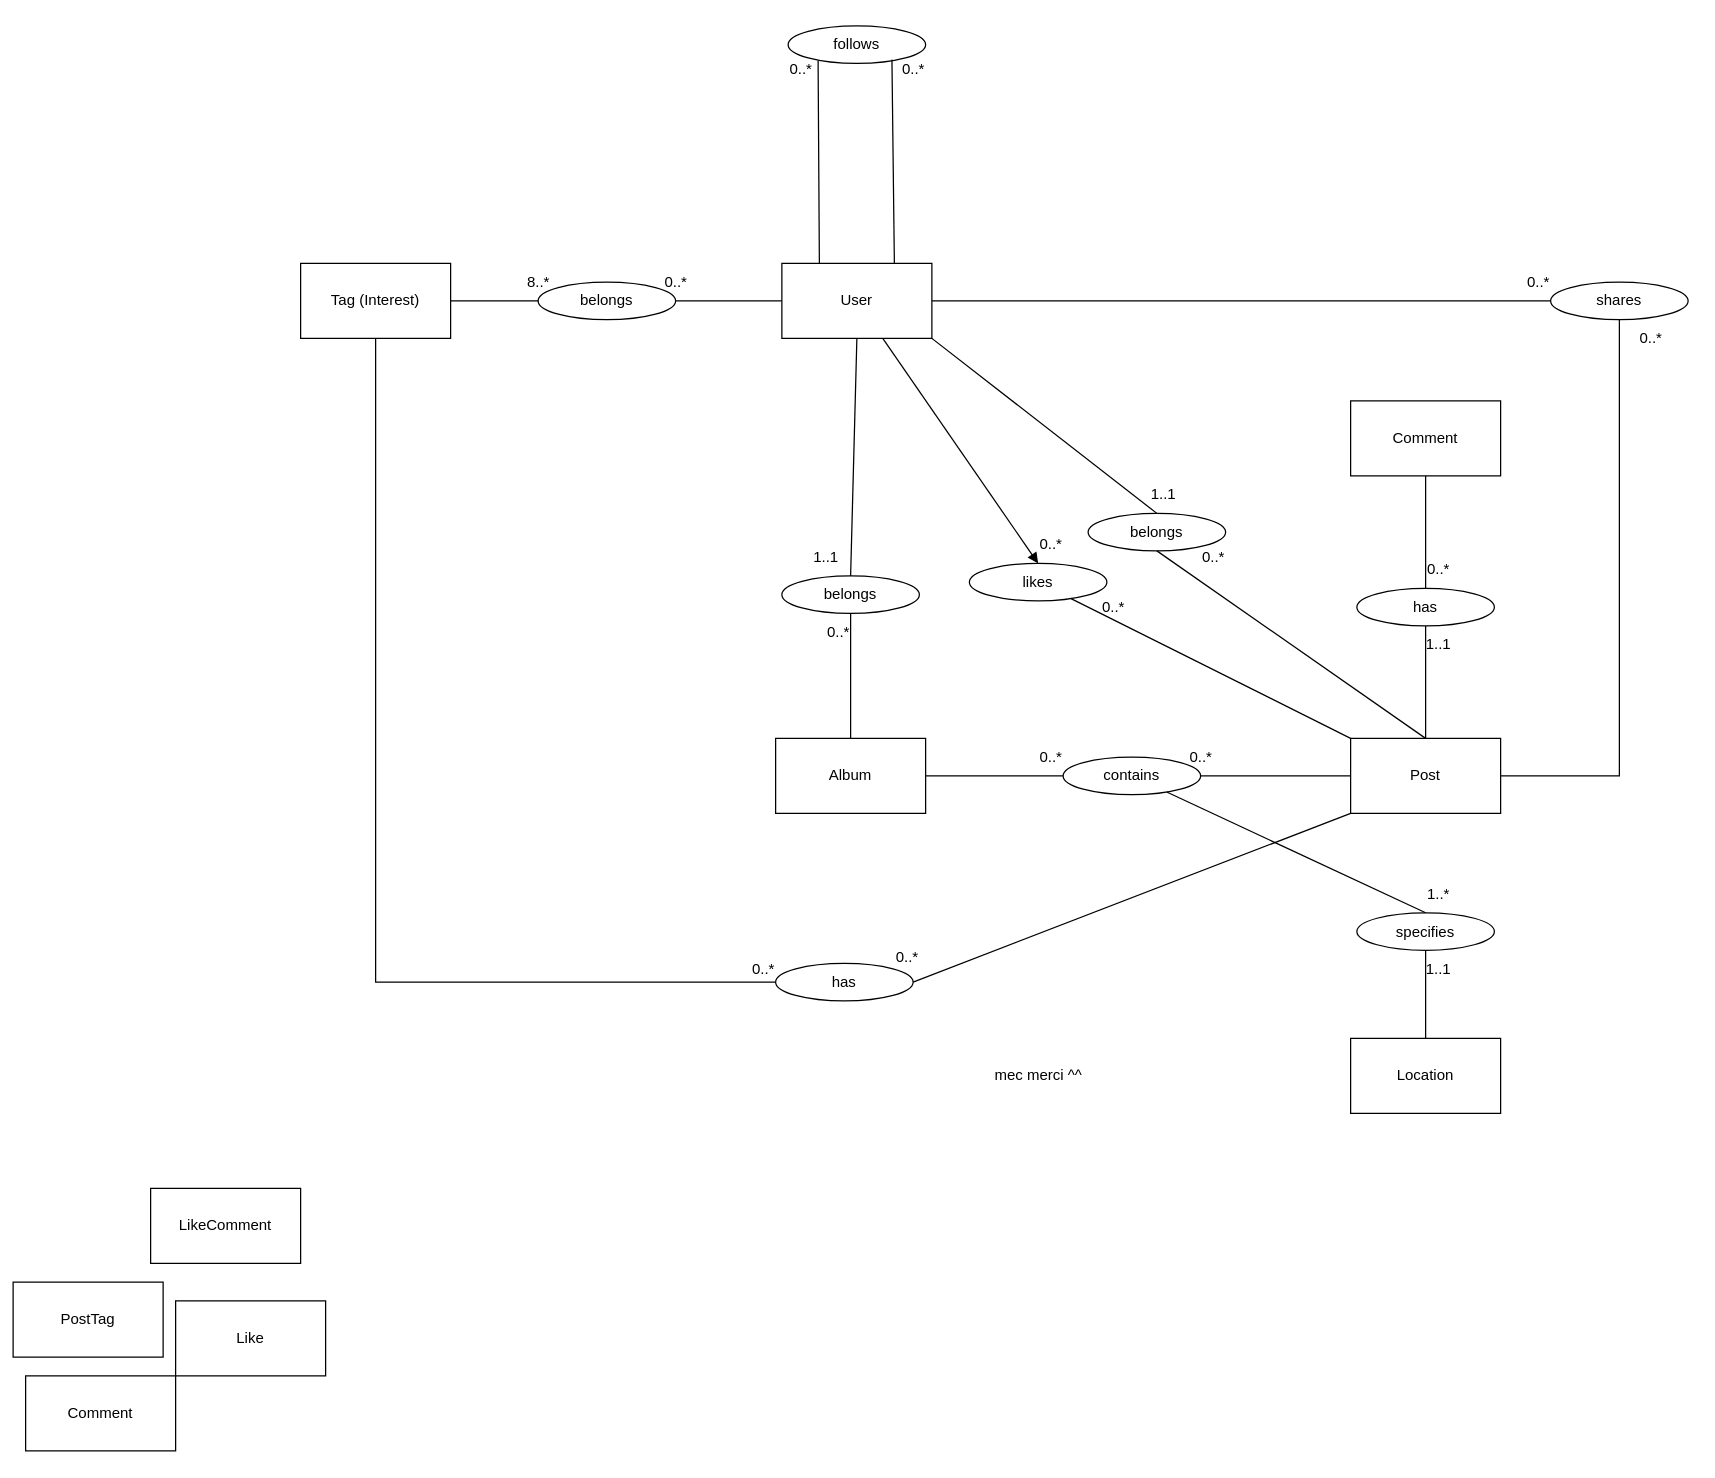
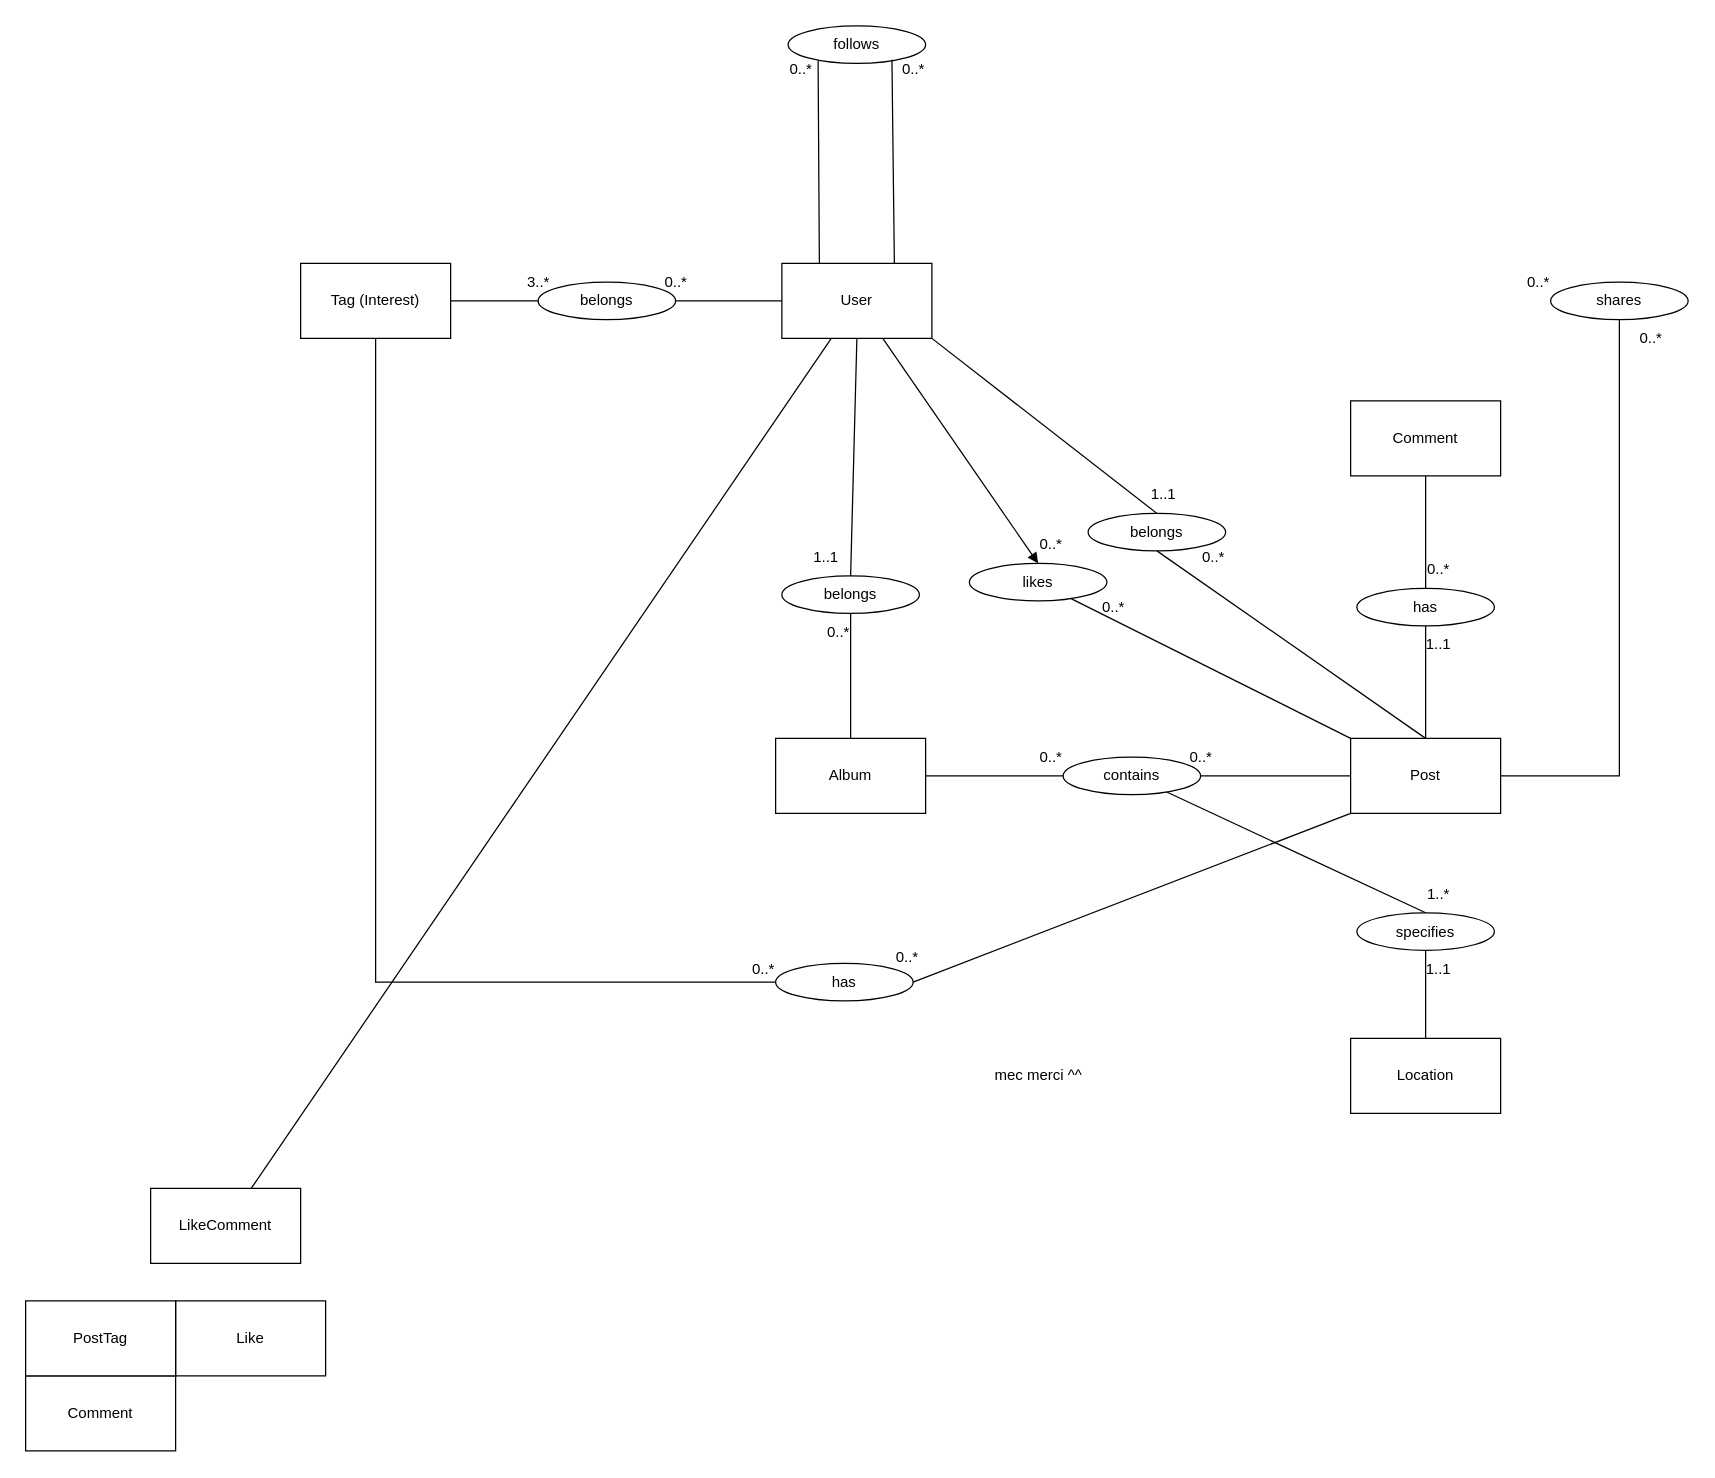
- <mxCell id="47" value="8..*" style="text;html=1;align=center;verticalAlign=middle;resizable=0;points=[];autosize=1;strokeColor=none;fillColor=none;" vertex="1" parent="1"><mxGeometry x="410" y="210" width="40" height="30" as="geometry" /></mxCell>
+ <mxCell id="47" value="3..*" style="text;html=1;align=center;verticalAlign=middle;resizable=0;points=[];autosize=1;strokeColor=none;fillColor=none;" vertex="1" parent="1"><mxGeometry x="410" y="210" width="40" height="30" as="geometry" /></mxCell>
- <mxCell id="8" style="edgeStyle=none;rounded=0;orthogonalLoop=1;jettySize=auto;html=1;endArrow=none;entryX=0;entryY=0.5;entryDx=0;entryDy=0;" edge="1" parent="1" source="11" target="42"><mxGeometry relative="1" as="geometry"><mxPoint x="1230" y="240" as="targetPoint" /></mxGeometry></mxCell>
+ <mxCell id="8" style="edgeStyle=none;rounded=0;orthogonalLoop=1;jettySize=auto;html=1;endArrow=none;" edge="1" parent="1" source="11" target="20"><mxGeometry relative="1" as="geometry"><mxPoint x="1230" y="240" as="targetPoint" /></mxGeometry></mxCell>
- <mxCell id="23" value="PostTag" style="rounded=0;whiteSpace=wrap;html=1;" vertex="1" parent="1"><mxGeometry x="10" y="1025" width="120" height="60" as="geometry" /></mxCell>
+ <mxCell id="23" value="PostTag" style="rounded=0;whiteSpace=wrap;html=1;" vertex="1" parent="1"><mxGeometry x="20" y="1040" width="120" height="60" as="geometry" /></mxCell>
